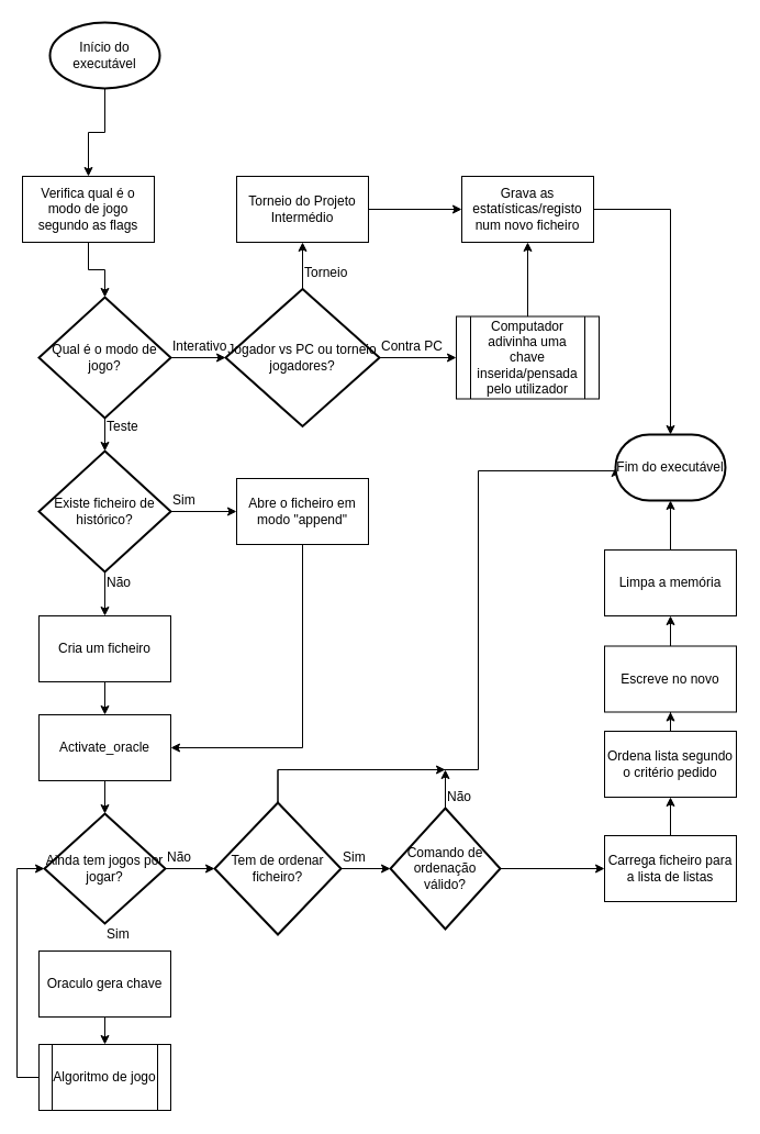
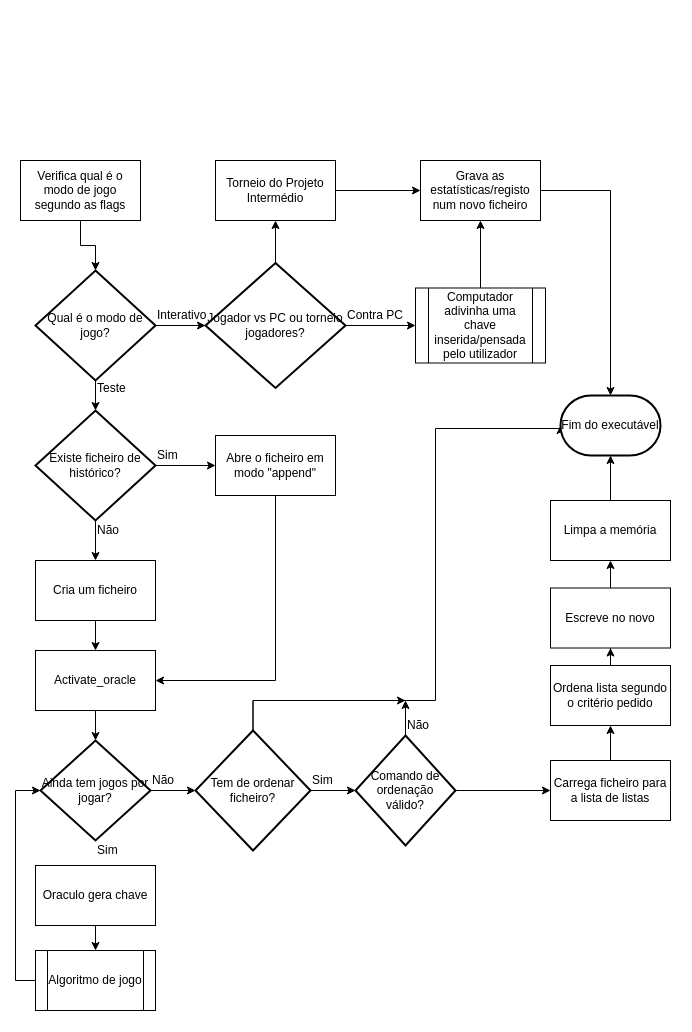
- <mxCell id="3" value="Início do executável" style="strokeWidth=2;html=1;shape=mxgraph.flowchart.start_1;whiteSpace=wrap;" vertex="1" parent="1"><mxGeometry x="45" y="20" width="100" height="60" as="geometry" /></mxCell>
- <mxCell id="2" value="" style="edgeStyle=orthogonalEdgeStyle;rounded=0;orthogonalLoop=1;jettySize=auto;html=1;" edge="1" parent="1" source="3" target="5"><mxGeometry relative="1" as="geometry" /></mxCell>
- <mxCell id="18" value="Torneio" style="text;html=1;resizable=0;points=[];autosize=1;align=left;verticalAlign=top;spacingTop=-4;" vertex="1" parent="1"><mxGeometry x="275" y="238" width="50" height="20" as="geometry" /></mxCell>
